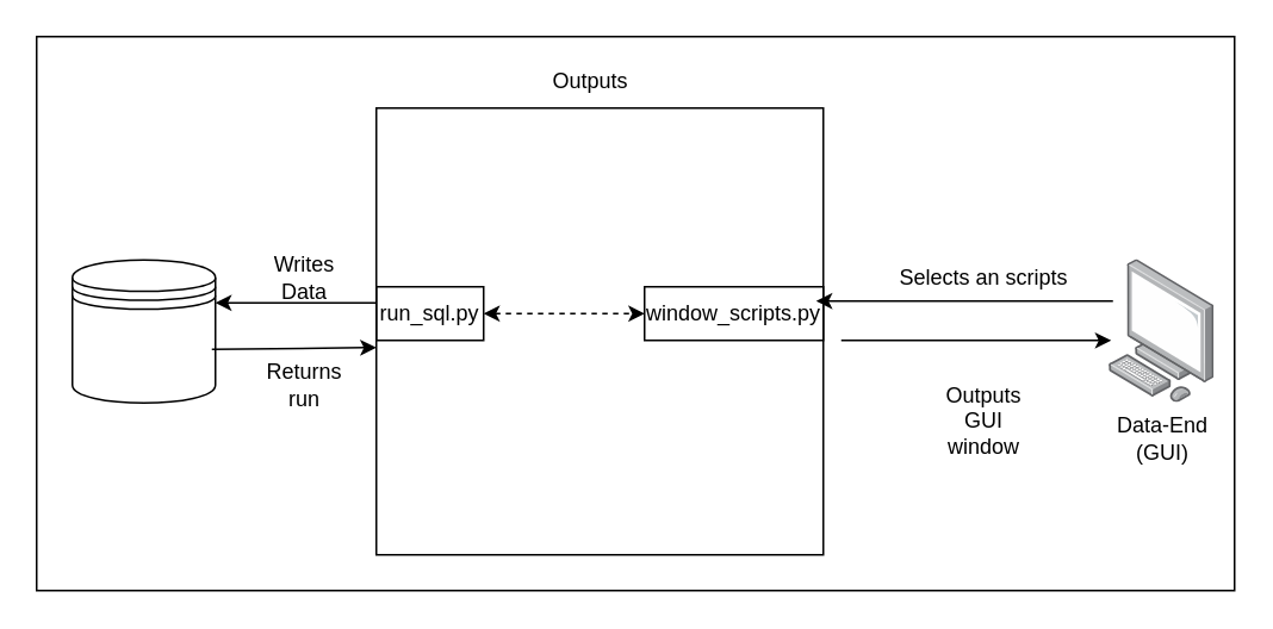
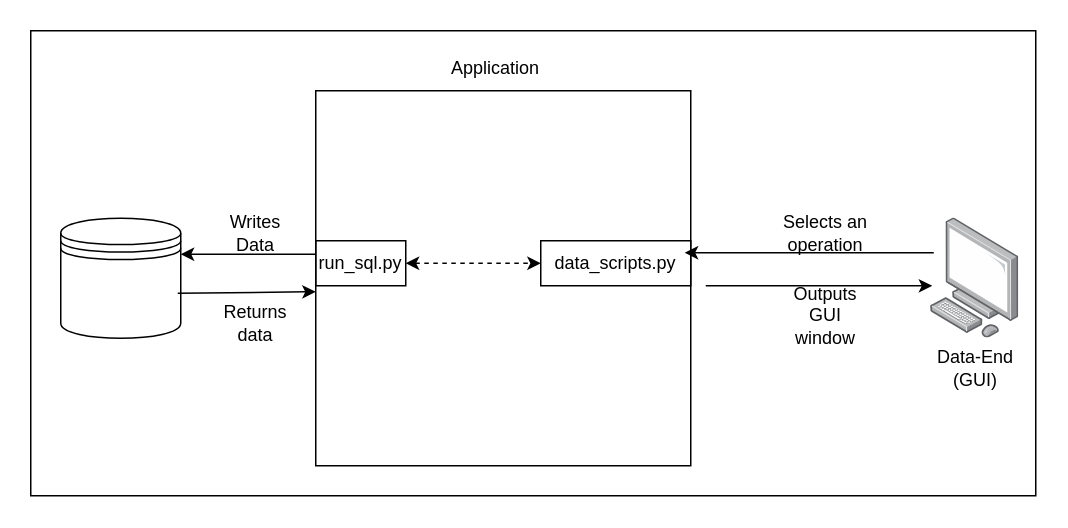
- <mxCell id="6" value="Outputs" style="text;html=1;align=center;verticalAlign=middle;whiteSpace=wrap;rounded=0;" vertex="1" parent="1"><mxGeometry x="300" y="30" width="60" height="30" as="geometry" /></mxCell>
+ <mxCell id="6" value="Application" style="text;html=1;align=center;verticalAlign=middle;whiteSpace=wrap;rounded=0;" vertex="1" parent="1"><mxGeometry x="300" y="30" width="60" height="30" as="geometry" /></mxCell>
- <mxCell id="10" value="Selects an scripts" style="text;html=1;align=center;verticalAlign=middle;whiteSpace=wrap;rounded=0;" vertex="1" parent="1"><mxGeometry x="500" y="140" width="100" height="30" as="geometry" /></mxCell>
+ <mxCell id="10" value="Selects an operation" style="text;html=1;align=center;verticalAlign=middle;whiteSpace=wrap;rounded=0;" vertex="1" parent="1"><mxGeometry x="500" y="140" width="100" height="30" as="geometry" /></mxCell>
- <mxCell id="11" value="window_scripts.py" style="text;html=1;align=center;verticalAlign=middle;whiteSpace=wrap;rounded=0;strokeColor=default;" vertex="1" parent="1"><mxGeometry x="360" y="160" width="100" height="30" as="geometry" /></mxCell>
+ <mxCell id="11" value="data_scripts.py" style="text;html=1;align=center;verticalAlign=middle;whiteSpace=wrap;rounded=0;strokeColor=default;" vertex="1" parent="1"><mxGeometry x="360" y="160" width="100" height="30" as="geometry" /></mxCell>
- <mxCell id="16" value="Returns run" style="text;html=1;align=center;verticalAlign=middle;whiteSpace=wrap;rounded=0;" vertex="1" parent="1"><mxGeometry x="140" y="200" width="60" height="30" as="geometry" /></mxCell>
+ <mxCell id="16" value="Returns data" style="text;html=1;align=center;verticalAlign=middle;whiteSpace=wrap;rounded=0;" vertex="1" parent="1"><mxGeometry x="140" y="200" width="60" height="30" as="geometry" /></mxCell>
- <mxCell id="18" value="Outputs GUI window" style="text;html=1;align=center;verticalAlign=middle;whiteSpace=wrap;rounded=0;" vertex="1" parent="1"><mxGeometry x="520" y="220" width="60" height="30" as="geometry" /></mxCell>
+ <mxCell id="18" value="Outputs GUI window" style="text;html=1;align=center;verticalAlign=middle;whiteSpace=wrap;rounded=0;" vertex="1" parent="1"><mxGeometry x="520" y="195" width="60" height="30" as="geometry" /></mxCell>
